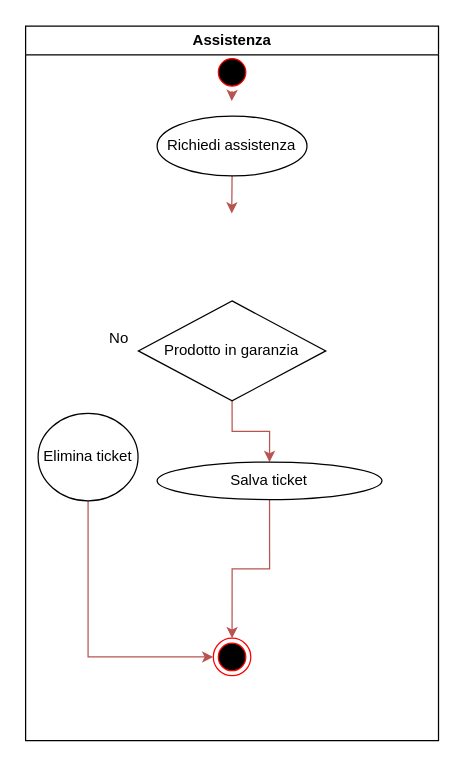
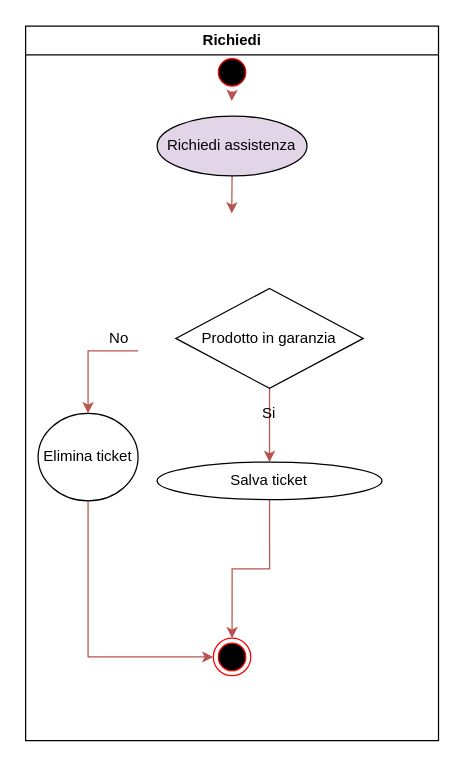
- <mxCell id="2" value="Assistenza" style="swimlane;whiteSpace=wrap;startSize=23;" parent="1" vertex="1"><mxGeometry x="20" y="20" width="330.5" height="572" as="geometry" /></mxCell>
+ <mxCell id="2" value="Richiedi" style="swimlane;whiteSpace=wrap;startSize=23;" parent="1" vertex="1"><mxGeometry x="20" y="20" width="330.5" height="572" as="geometry" /></mxCell>
- <mxCell id="4" value="Richiedi assistenza" style="ellipse;whiteSpace=wrap;html=1;" parent="2" vertex="1"><mxGeometry x="105.25" y="72" width="120" height="48" as="geometry" /></mxCell>
+ <mxCell id="4" value="Richiedi assistenza" style="ellipse;whiteSpace=wrap;html=1;fillColor=#e1d5e7;" parent="2" vertex="1"><mxGeometry x="105.25" y="72" width="120" height="48" as="geometry" /></mxCell>
+ <mxCell id="11" style="edgeStyle=orthogonalEdgeStyle;rounded=0;orthogonalLoop=1;jettySize=auto;html=1;exitX=1;exitY=1;exitDx=0;exitDy=0;entryX=0.5;entryY=0;entryDx=0;entryDy=0;fillColor=#f8cecc;strokeColor=#b85450;" edge="1" parent="2" source="12" target="15"><mxGeometry relative="1" as="geometry"><Array as="points"><mxPoint x="50" y="260" /></Array></mxGeometry></mxCell>
- <mxCell id="6" value="Prodotto in garanzia" style="rhombus;whiteSpace=wrap;html=1;" parent="2" vertex="1"><mxGeometry x="90.25" y="220" width="150" height="80" as="geometry" /></mxCell>
+ <mxCell id="6" value="Prodotto in garanzia" style="rhombus;whiteSpace=wrap;html=1;" parent="2" vertex="1"><mxGeometry x="120.25" y="210" width="150" height="80" as="geometry" /></mxCell>
+ <mxCell id="10" value="Si" style="text;html=1;strokeColor=none;fillColor=none;align=center;verticalAlign=middle;whiteSpace=wrap;rounded=0;shadow=0;" parent="2" vertex="1"><mxGeometry x="180.25" y="300" width="30" height="20" as="geometry" /></mxCell>
